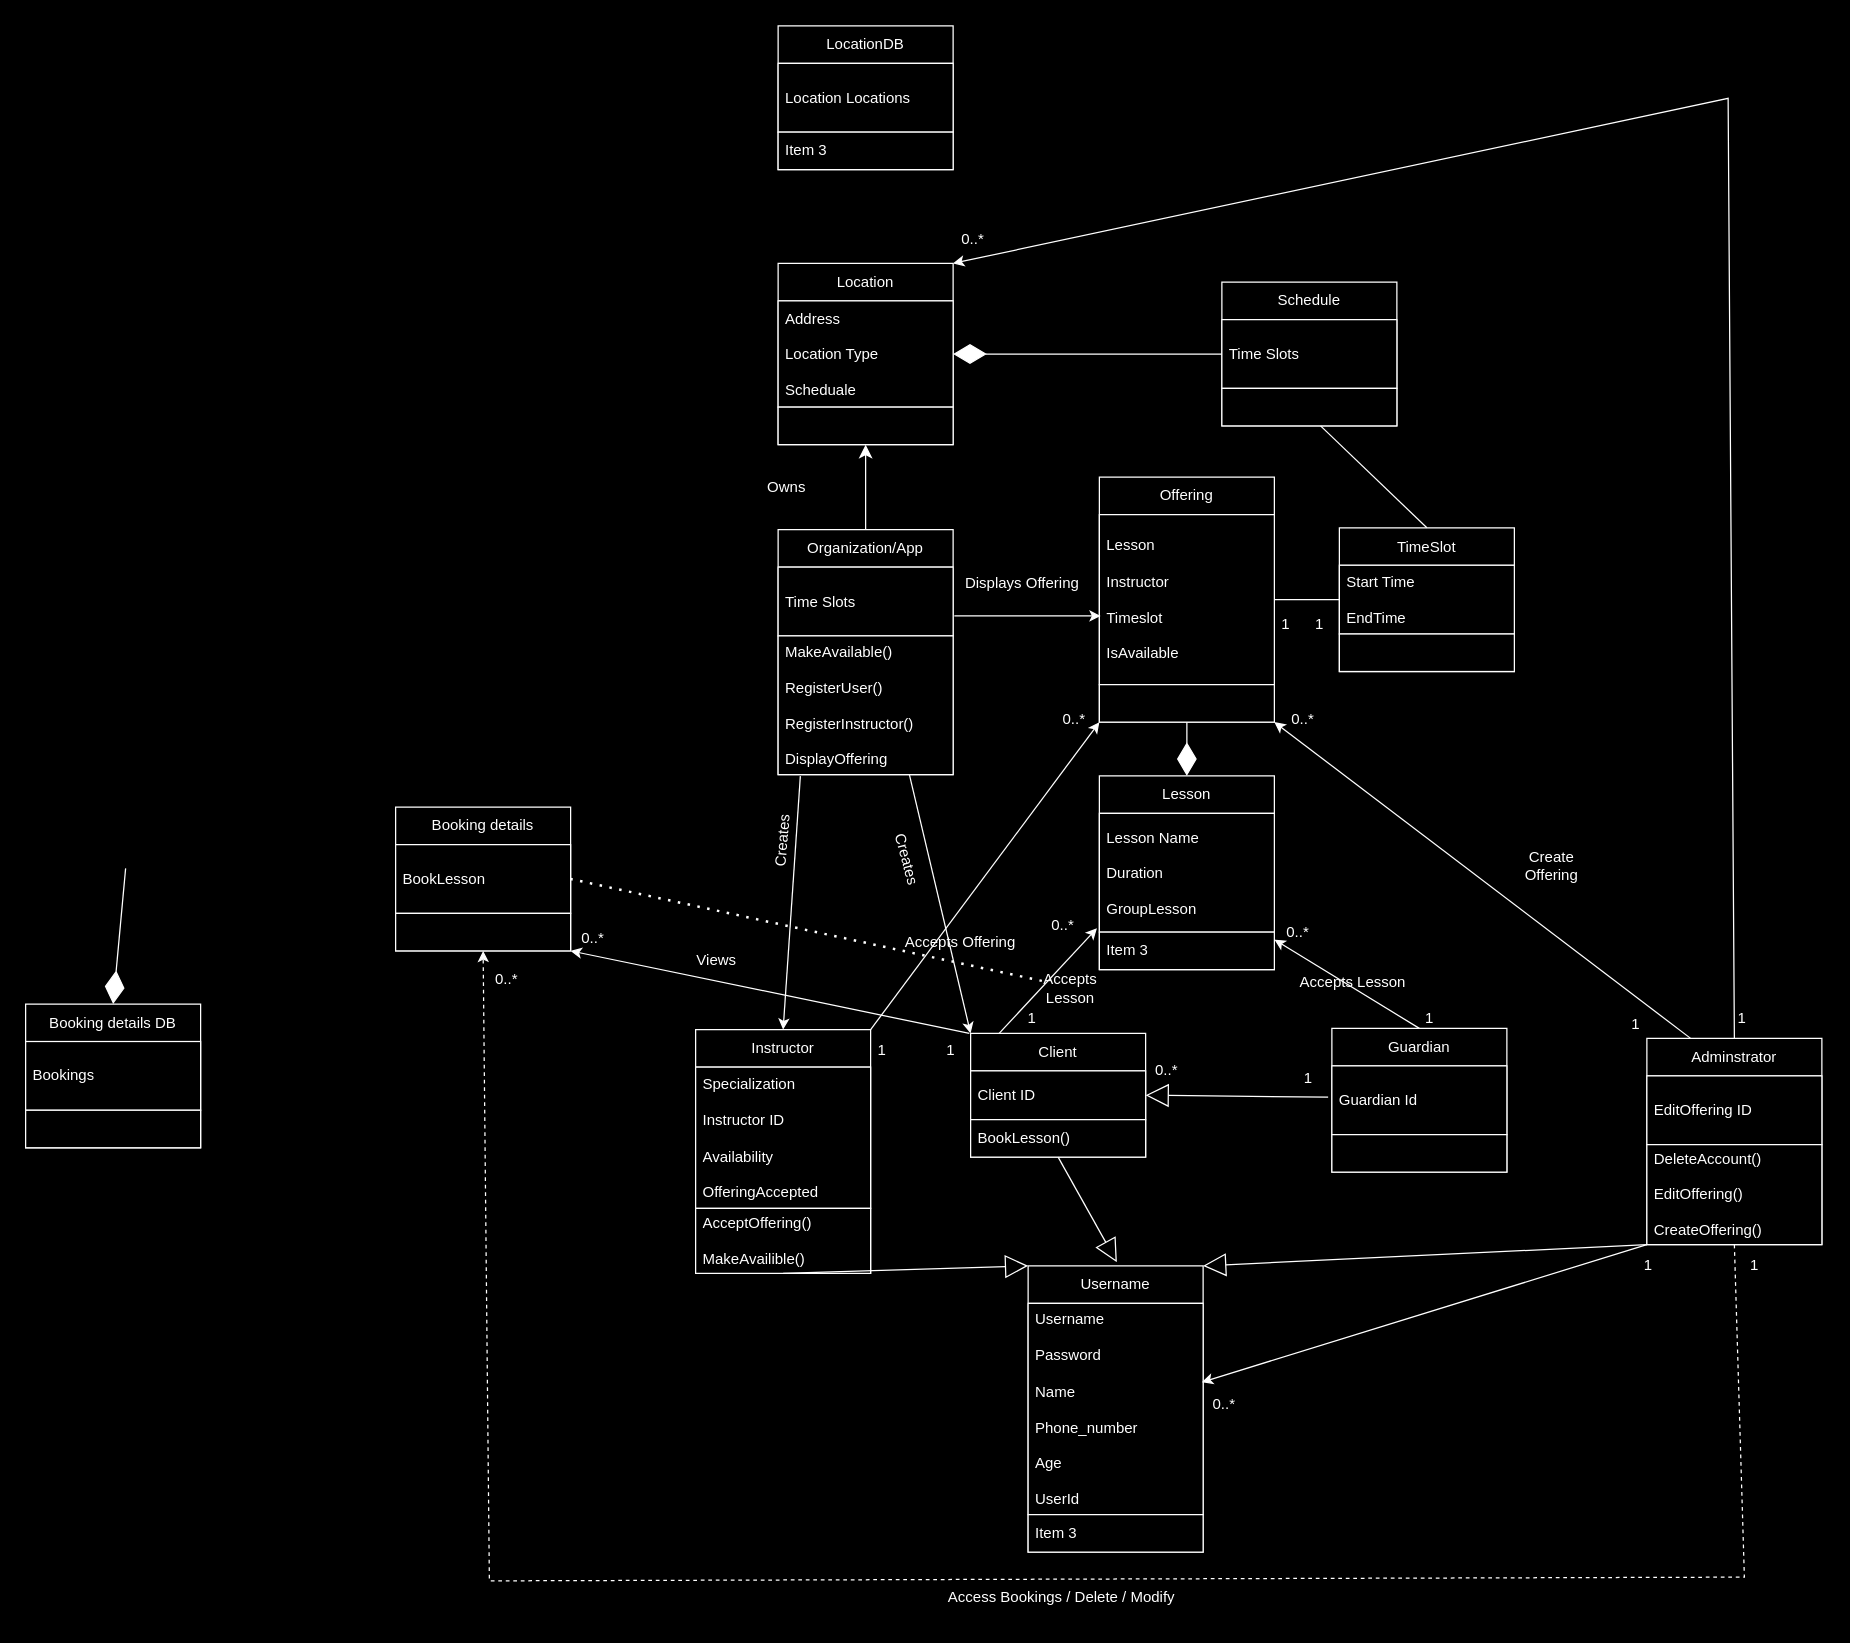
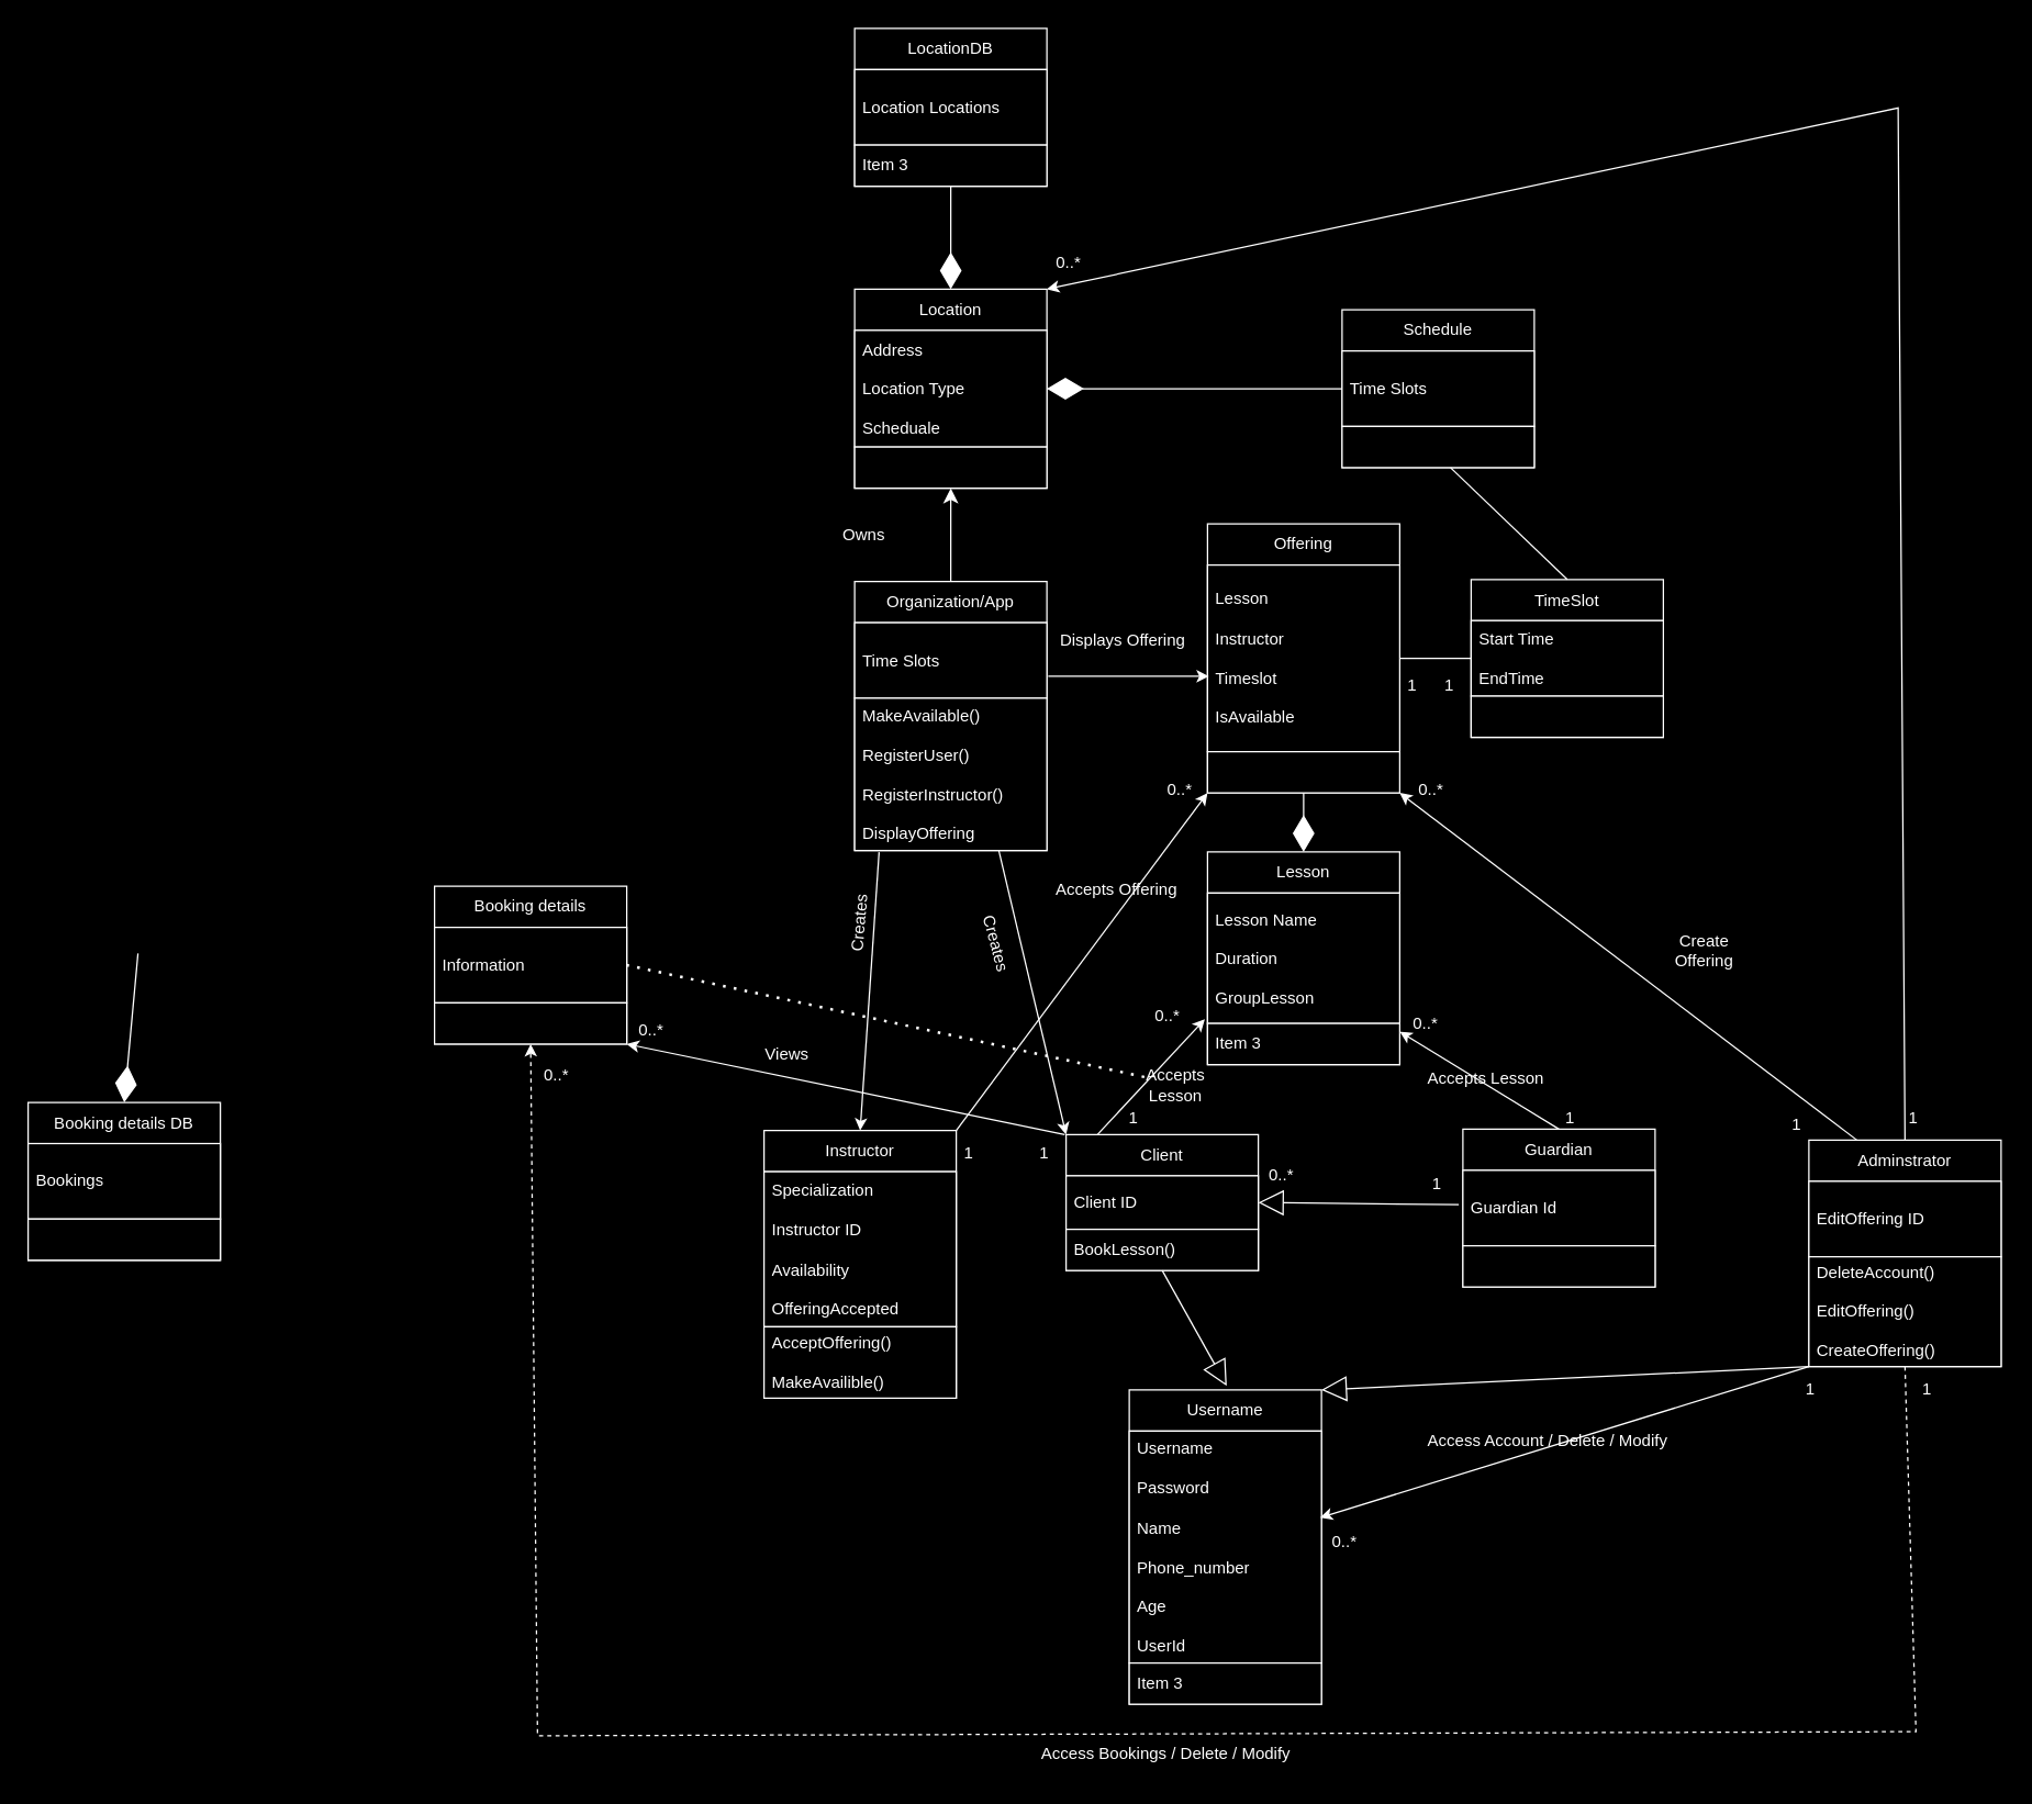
+ <mxCell id="30" value="" style="endArrow=diamondThin;endFill=1;endSize=24;html=1;rounded=0;strokeColor=#FFFFFF;entryX=0.5;entryY=0;entryDx=0;entryDy=0;exitX=0.5;exitY=1;exitDx=0;exitDy=0;" parent="1" source="27" target="20" edge="1"><mxGeometry width="160" relative="1" as="geometry"><mxPoint x="840" y="278" as="sourcePoint" /><mxPoint x="772" y="278" as="targetPoint" /></mxGeometry></mxCell>
- <mxCell id="54" value="&lt;font color=&quot;#ffffff&quot;&gt;BookLesson&lt;/font&gt;" style="text;strokeColor=#FFFFFF;fillColor=#000000;align=left;verticalAlign=middle;spacingLeft=4;spacingRight=4;overflow=hidden;points=[[0,0.5],[1,0.5]];portConstraint=eastwest;rotatable=0;whiteSpace=wrap;html=1;" parent="53" vertex="1"><mxGeometry y="30" width="140" height="55" as="geometry" /></mxCell>
+ <mxCell id="54" value="&lt;font color=&quot;#ffffff&quot;&gt;Information&lt;/font&gt;" style="text;strokeColor=#FFFFFF;fillColor=#000000;align=left;verticalAlign=middle;spacingLeft=4;spacingRight=4;overflow=hidden;points=[[0,0.5],[1,0.5]];portConstraint=eastwest;rotatable=0;whiteSpace=wrap;html=1;" parent="53" vertex="1"><mxGeometry y="30" width="140" height="55" as="geometry" /></mxCell>
- <mxCell id="85" value="&lt;font color=&quot;#ffffff&quot;&gt;Accepts Offering&lt;/font&gt;" style="text;html=1;align=center;verticalAlign=middle;whiteSpace=wrap;rounded=0;" vertex="1" parent="1"><mxGeometry x="717" y="738" width="102" height="30" as="geometry" /></mxCell>
+ <mxCell id="85" value="&lt;font color=&quot;#ffffff&quot;&gt;Accepts Offering&lt;/font&gt;" style="text;html=1;align=center;verticalAlign=middle;whiteSpace=wrap;rounded=0;" vertex="1" parent="1"><mxGeometry x="762" y="633" width="102" height="30" as="geometry" /></mxCell>
- <mxCell id="12" value="" style="endArrow=block;endSize=16;endFill=0;html=1;rounded=0;entryX=0;entryY=0;entryDx=0;entryDy=0;exitX=0.5;exitY=1;exitDx=0;exitDy=0;strokeColor=#FFFFFF;" parent="1" source="9" target="2" edge="1"><mxGeometry width="160" relative="1" as="geometry"><mxPoint x="903" y="941" as="sourcePoint" /><mxPoint x="903" y="1019" as="targetPoint" /></mxGeometry></mxCell>
+ <mxCell id="59" value="&lt;font color=&quot;#ffffff&quot;&gt;Access Account / Delete / Modify&lt;/font&gt;" style="text;html=1;align=center;verticalAlign=middle;whiteSpace=wrap;rounded=0;" parent="1" vertex="1"><mxGeometry x="1031" y="1034" width="192" height="30" as="geometry" /></mxCell>
